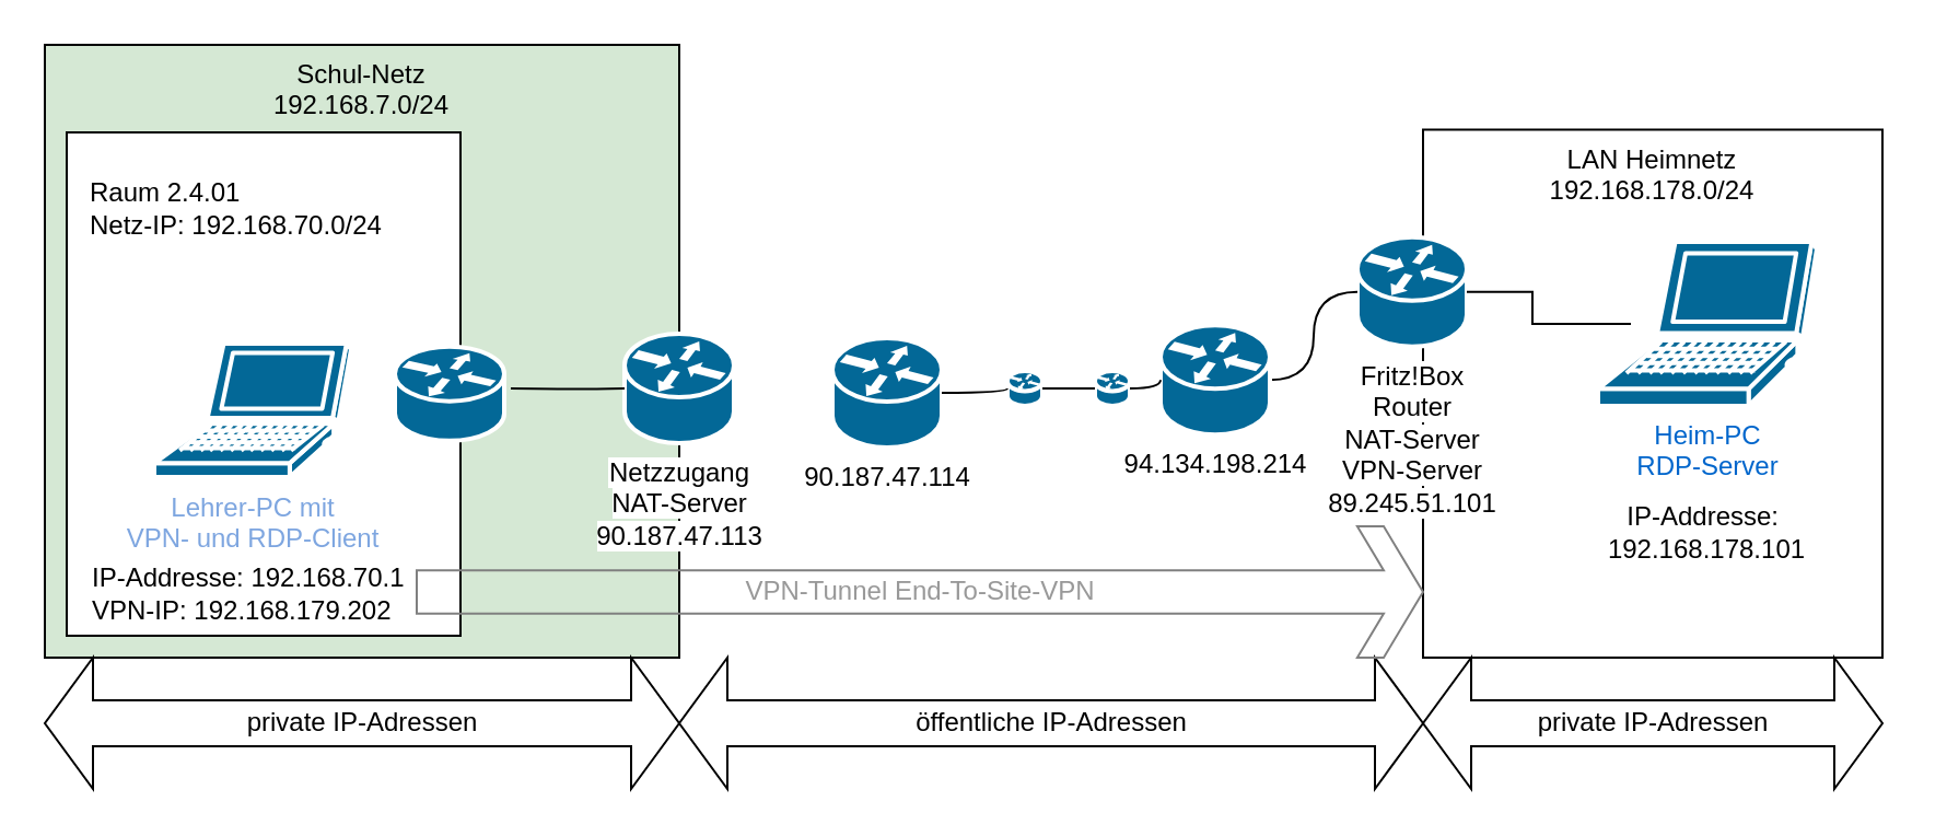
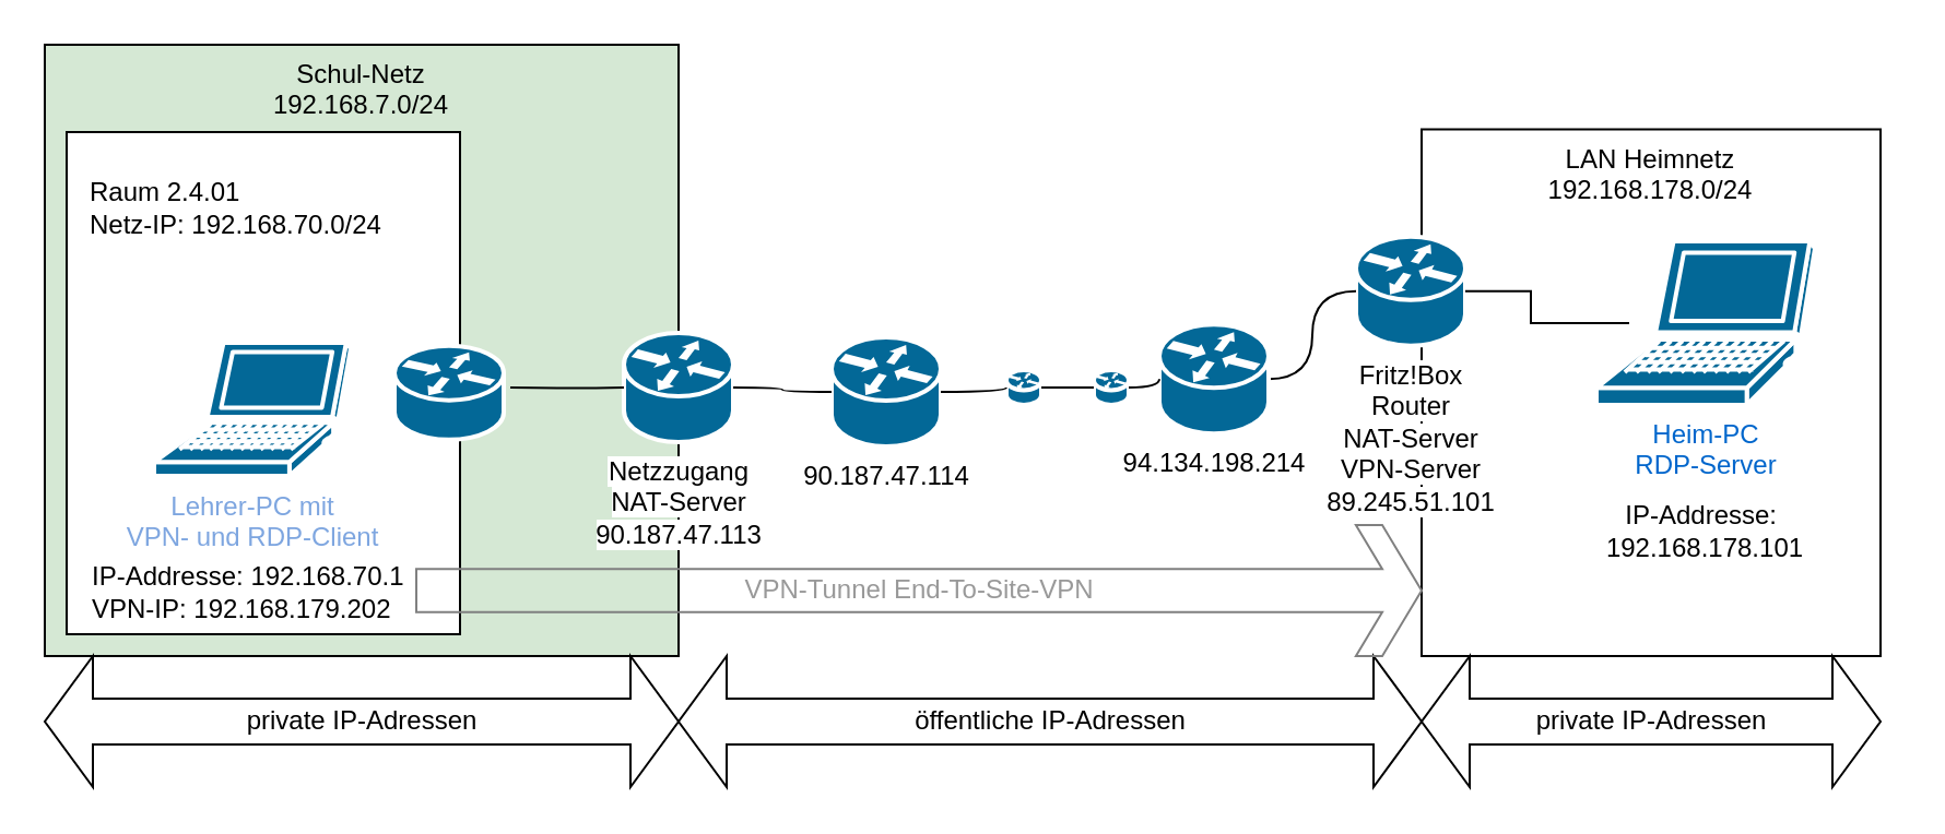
+ <mxCell id="21" style="edgeStyle=orthogonalEdgeStyle;rounded=0;orthogonalLoop=1;jettySize=auto;html=1;exitX=1;exitY=0.5;exitDx=0;exitDy=0;exitPerimeter=0;entryX=0;entryY=0.5;entryDx=0;entryDy=0;entryPerimeter=0;endArrow=none;endFill=0;curved=1;" parent="1" source="11" target="16" edge="1"><mxGeometry relative="1" as="geometry" /></mxCell>
